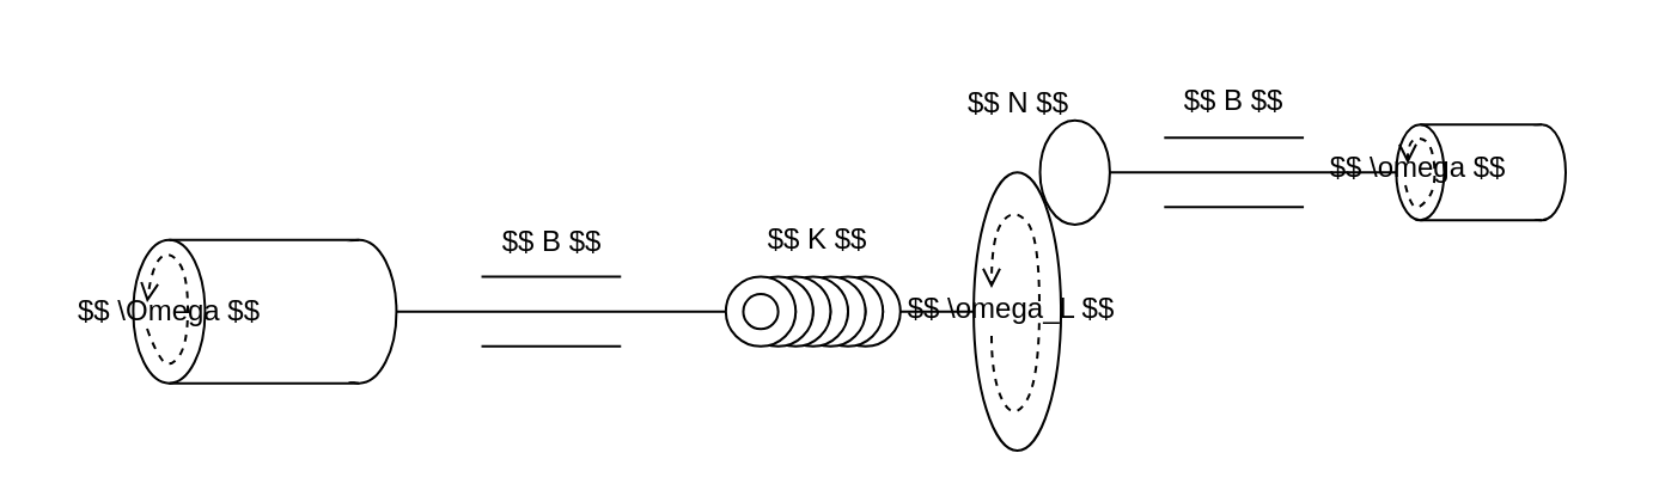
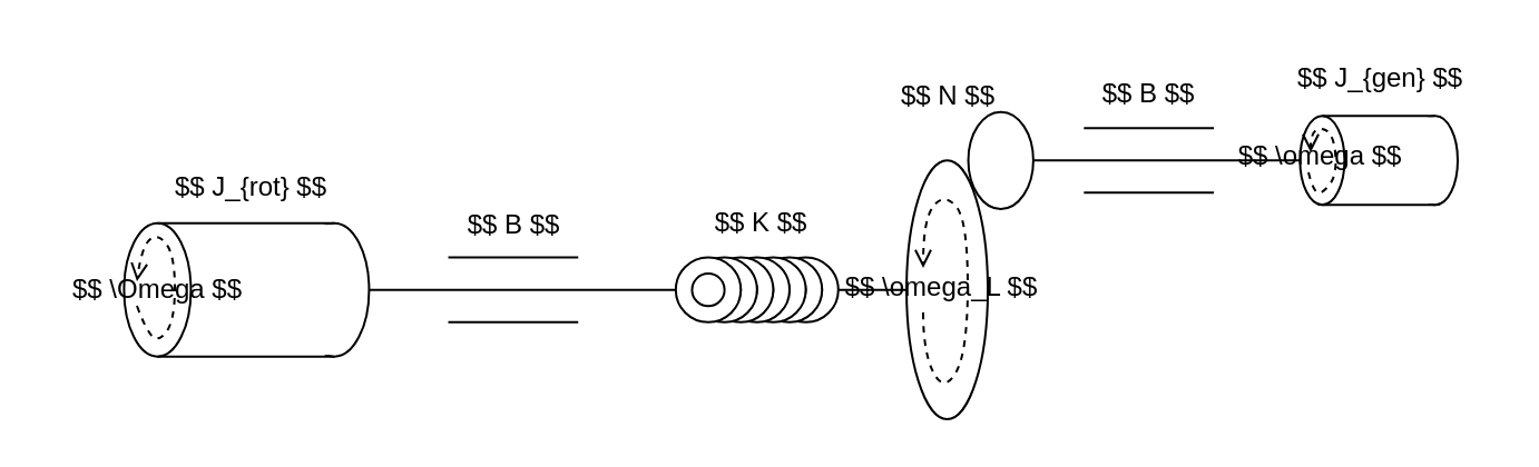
+ <mxCell id="54" value="$$ J_{gen} $$" style="text;html=1;align=center;verticalAlign=middle;resizable=0;points=[];autosize=1;strokeColor=none;fillColor=none;" vertex="1" parent="1"><mxGeometry x="569" y="20" width="100" height="30" as="geometry" /></mxCell>
+ <mxCell id="53" value="$$ J_{rot} $$" style="text;html=1;align=center;verticalAlign=middle;resizable=0;points=[];autosize=1;strokeColor=none;fillColor=none;" vertex="1" parent="1"><mxGeometry x="67" y="69" width="90" height="30" as="geometry" /></mxCell>
